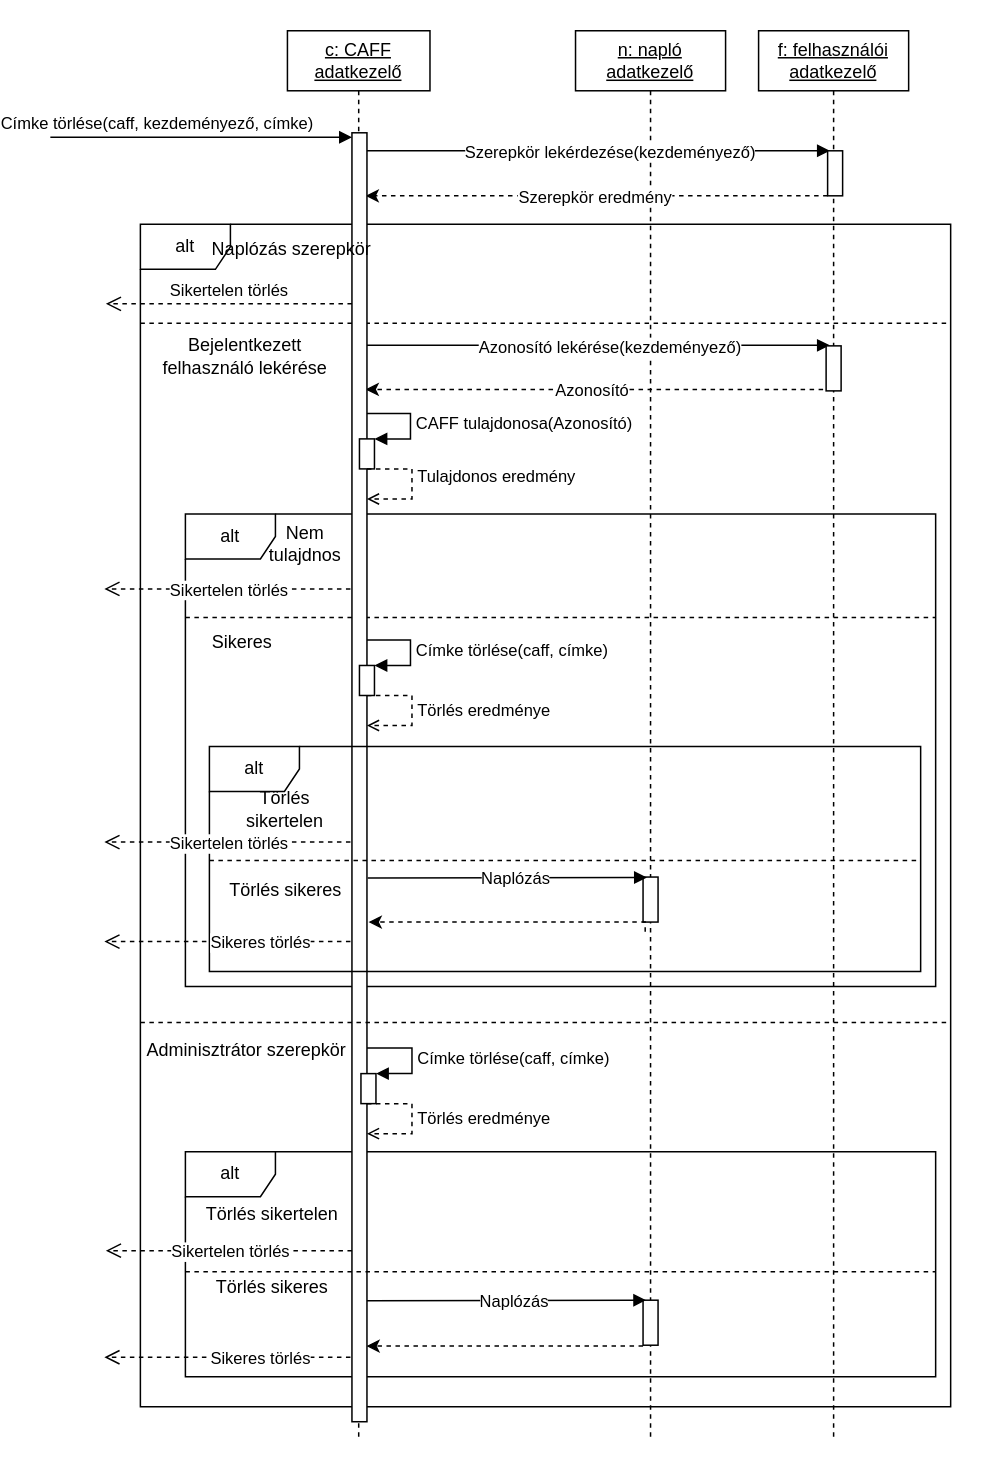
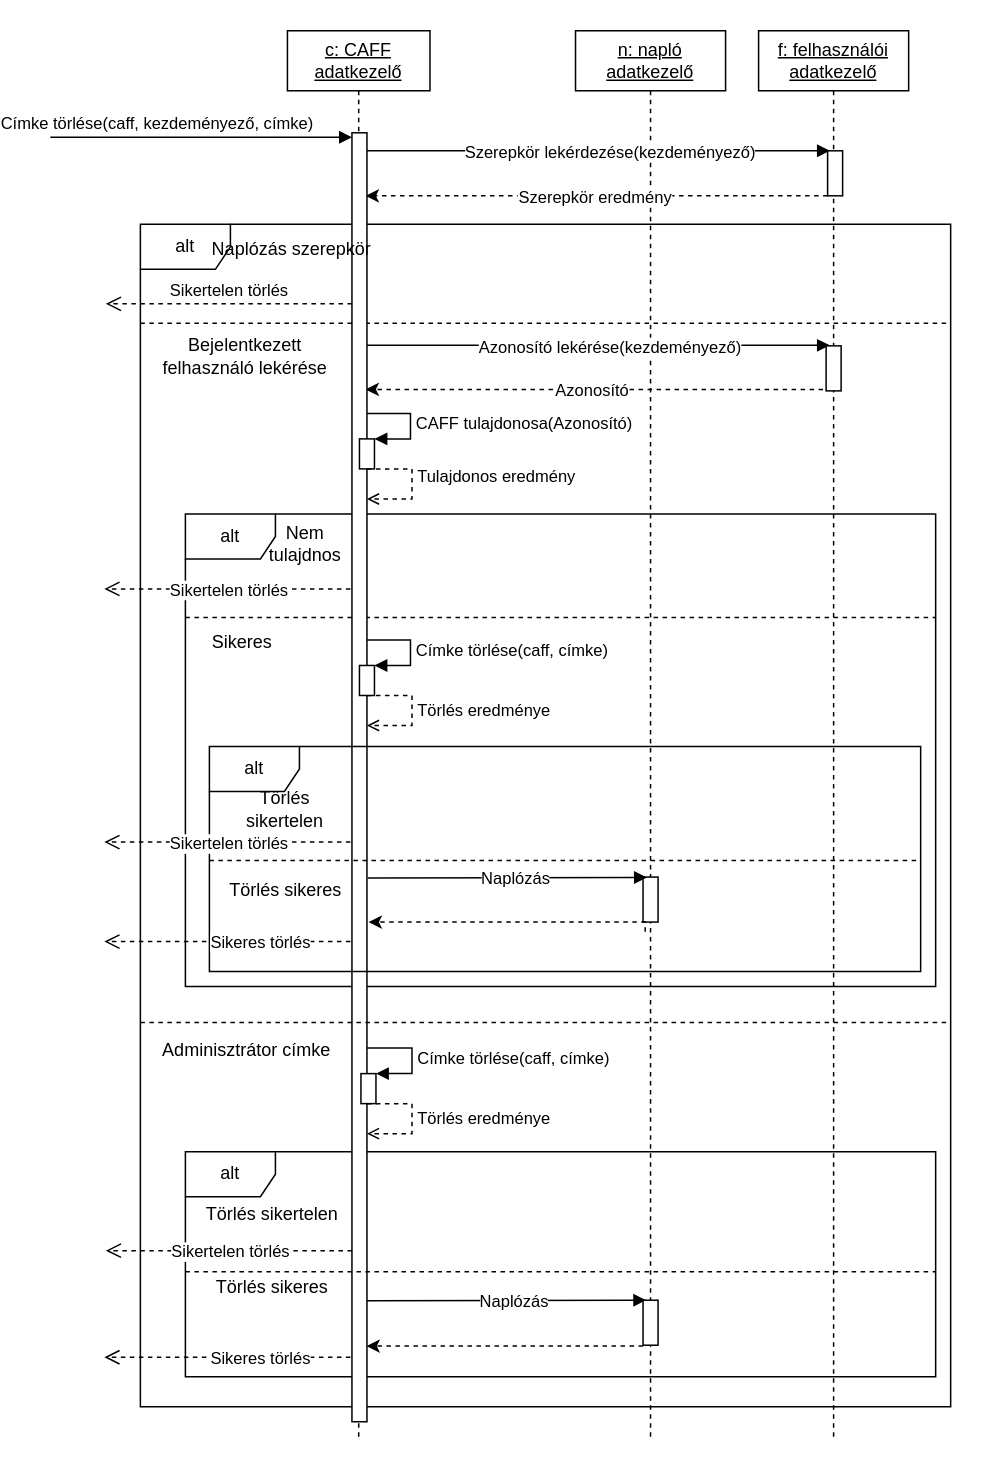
- <mxCell id="44" value="Adminisztrátor szerepkör" style="text;html=1;strokeColor=none;fillColor=none;align=center;verticalAlign=middle;whiteSpace=wrap;rounded=0;dashed=1;" parent="1" vertex="1"><mxGeometry x="81" y="685" width="140" height="30" as="geometry" /></mxCell>
+ <mxCell id="44" value="Adminisztrátor címke" style="text;html=1;strokeColor=none;fillColor=none;align=center;verticalAlign=middle;whiteSpace=wrap;rounded=0;dashed=1;" parent="1" vertex="1"><mxGeometry x="81" y="685" width="140" height="30" as="geometry" /></mxCell>
